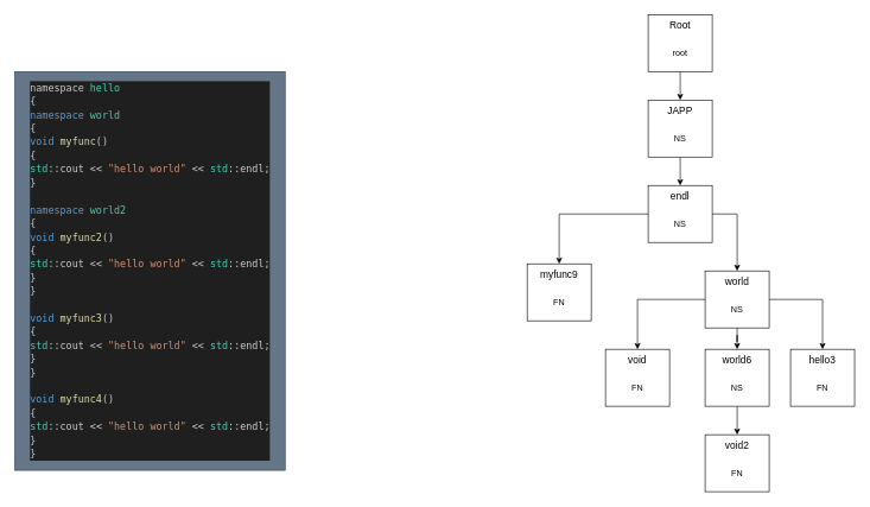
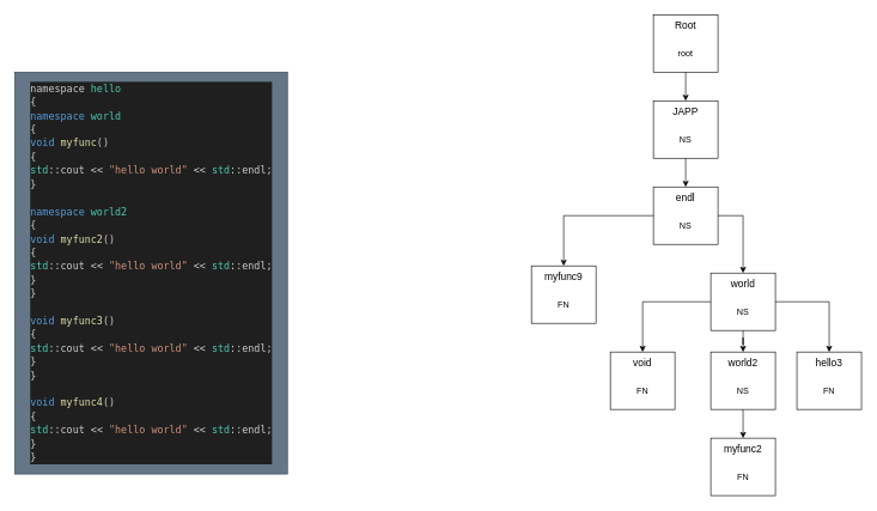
- <mxCell id="39" value="&lt;font style=&quot;font-size: 14px;&quot;&gt;world6&lt;/font&gt;" style="text;strokeColor=none;align=center;fillColor=none;html=1;verticalAlign=middle;whiteSpace=wrap;rounded=0;" vertex="1" parent="37"><mxGeometry x="15" width="60" height="30" as="geometry" /></mxCell>
+ <mxCell id="39" value="&lt;font style=&quot;font-size: 14px;&quot;&gt;world2&lt;/font&gt;" style="text;strokeColor=none;align=center;fillColor=none;html=1;verticalAlign=middle;whiteSpace=wrap;rounded=0;" vertex="1" parent="37"><mxGeometry x="15" width="60" height="30" as="geometry" /></mxCell>
- <mxCell id="7" value="&lt;font style=&quot;font-size: 14px;&quot;&gt;void2&lt;/font&gt;" style="text;strokeColor=none;align=center;fillColor=none;html=1;verticalAlign=middle;whiteSpace=wrap;rounded=0;" vertex="1" parent="5"><mxGeometry x="15" width="60" height="30" as="geometry" /></mxCell>
+ <mxCell id="7" value="&lt;font style=&quot;font-size: 14px;&quot;&gt;myfunc2&lt;/font&gt;" style="text;strokeColor=none;align=center;fillColor=none;html=1;verticalAlign=middle;whiteSpace=wrap;rounded=0;" vertex="1" parent="5"><mxGeometry x="15" width="60" height="30" as="geometry" /></mxCell>
